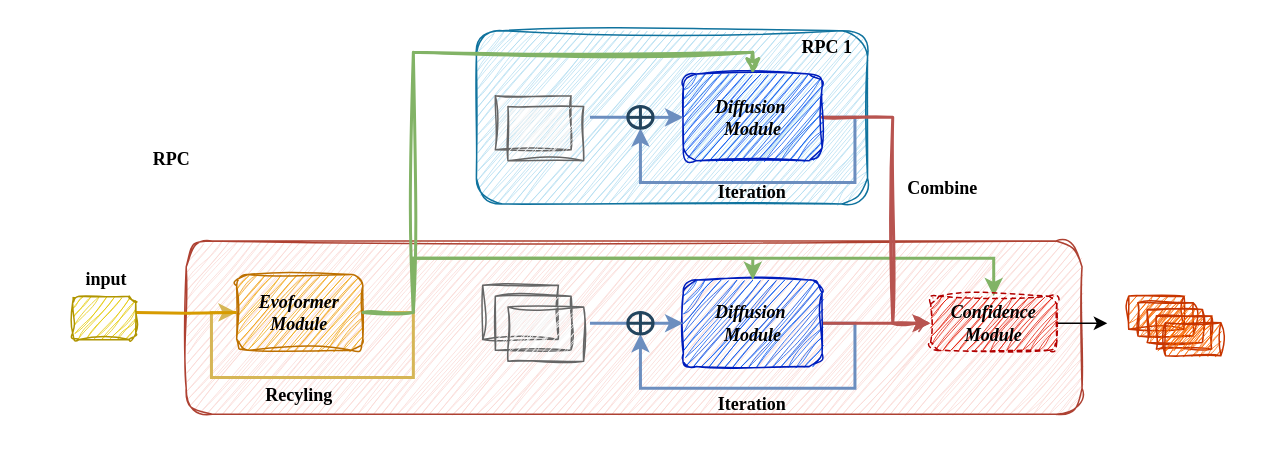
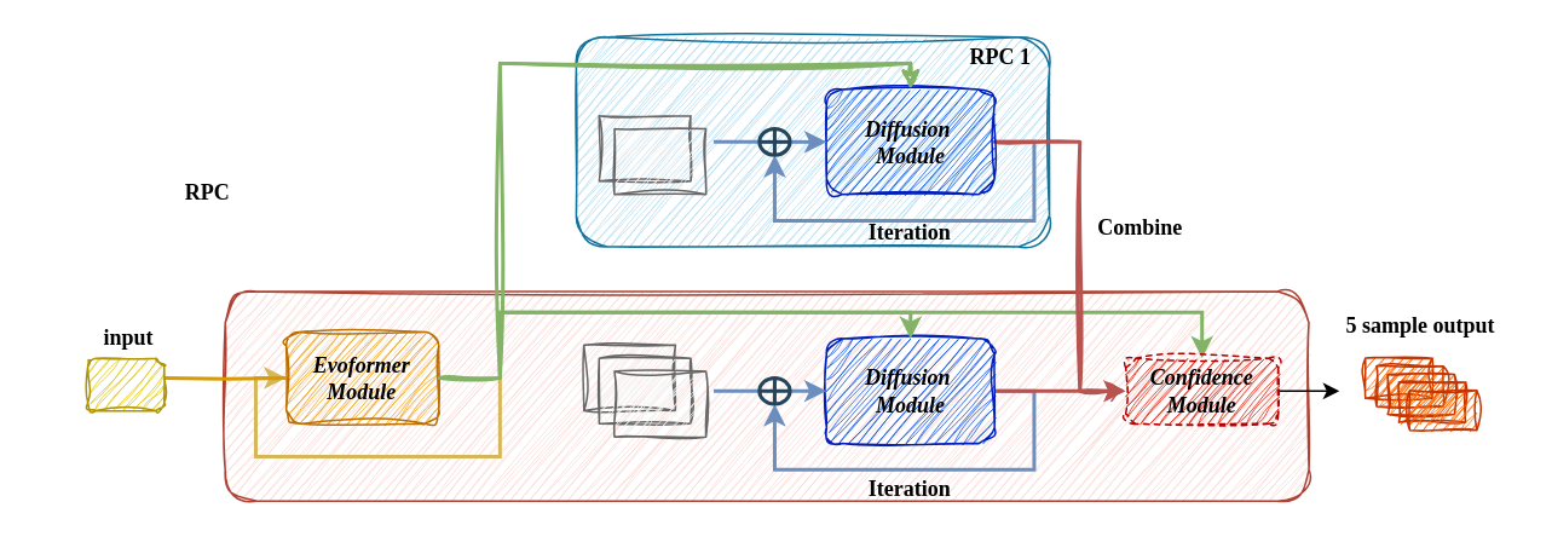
+ <mxCell id="43" value="&lt;span&gt;5 sample output&lt;/span&gt;" style="text;html=1;align=center;verticalAlign=middle;whiteSpace=wrap;rounded=0;fontFamily=Comic Sans MS;fontSize=12;fontStyle=1" vertex="1" parent="2"><mxGeometry x="712.058" y="148.056" width="100.942" height="21.667" as="geometry" /></mxCell>
- <mxCell id="12" value="&lt;span&gt;Recyling&lt;/span&gt;" style="text;html=1;align=center;verticalAlign=middle;whiteSpace=wrap;rounded=0;fontFamily=Comic Sans MS;fontSize=12;fontStyle=1" vertex="1" parent="2"><mxGeometry x="153.936" y="231.833" width="50.471" height="21.667" as="geometry" /></mxCell>
